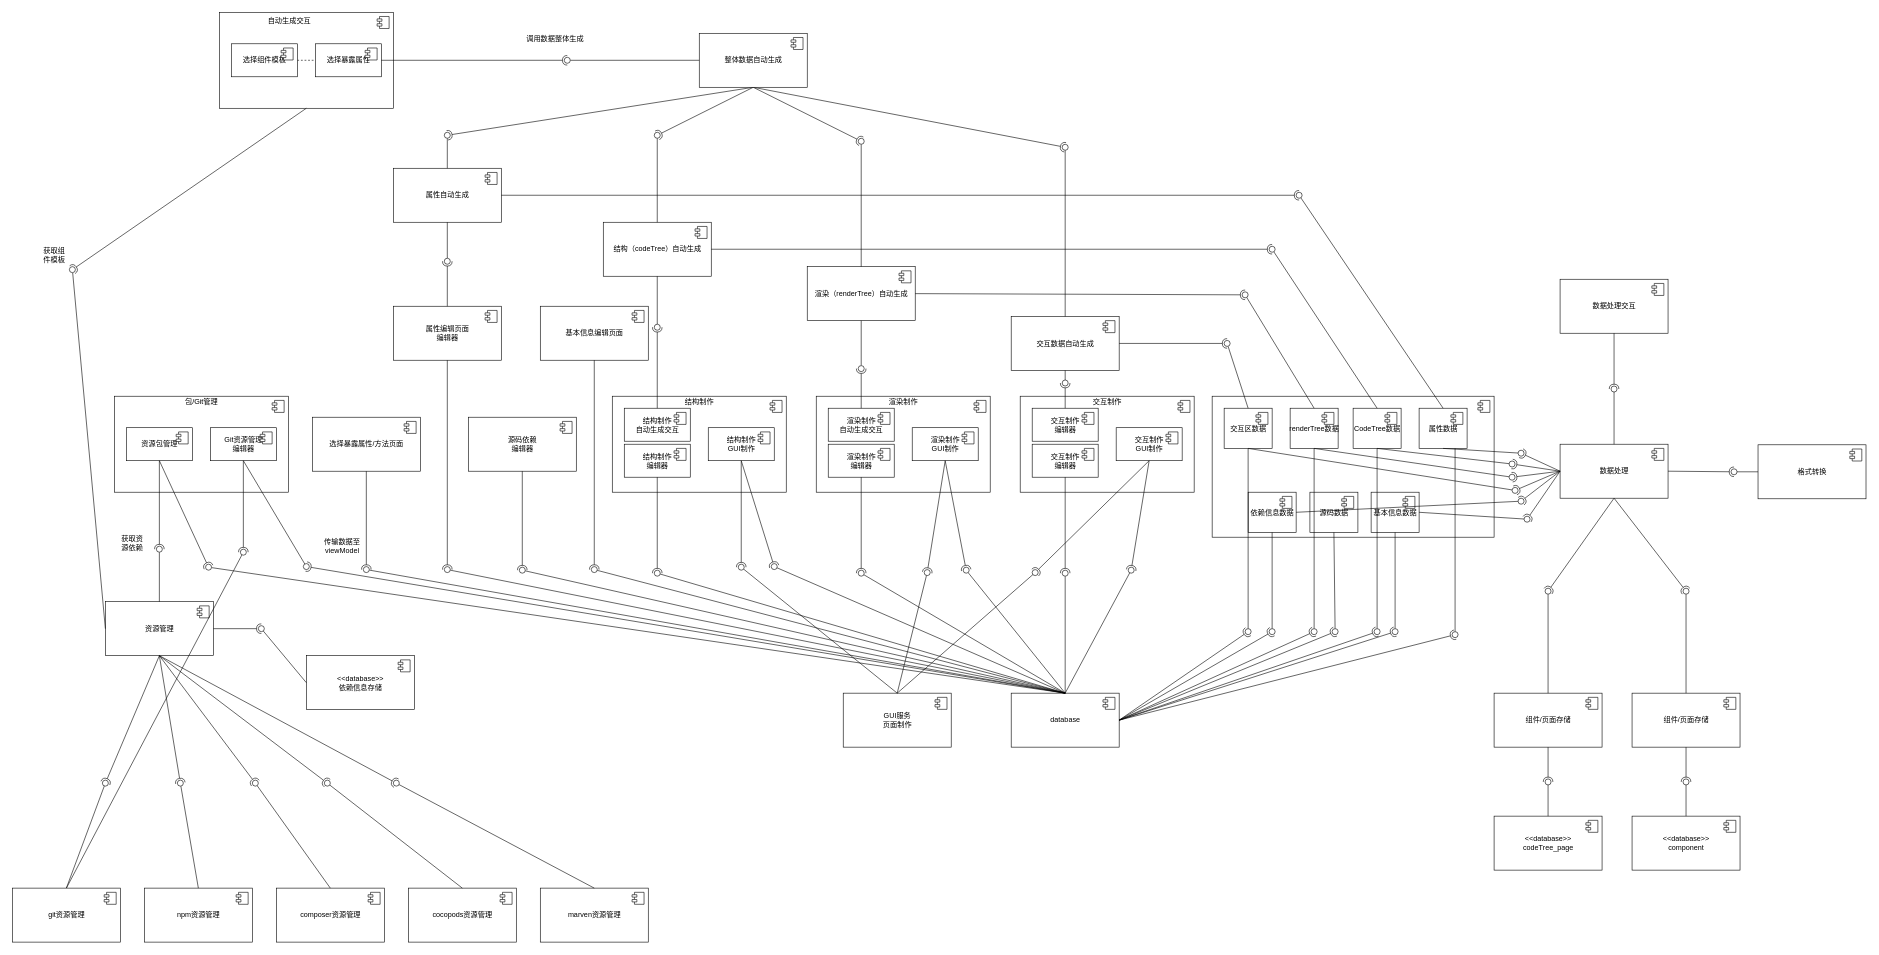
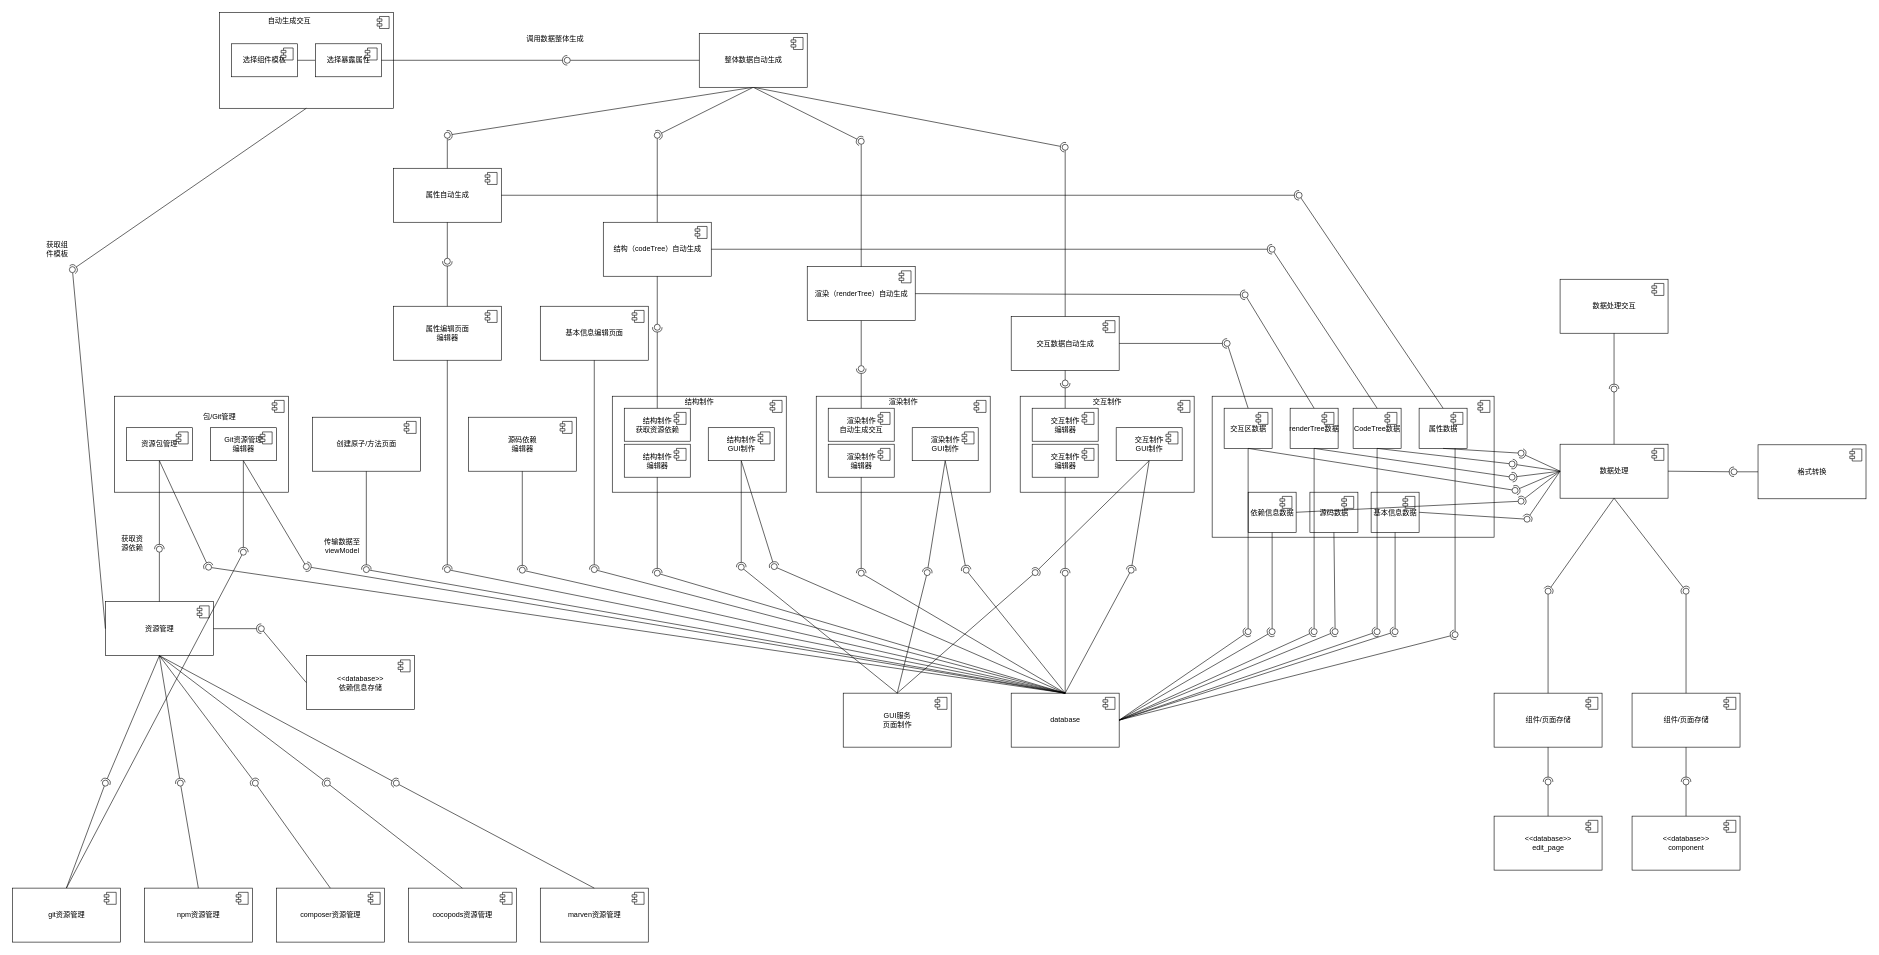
- <mxCell id="223" style="edgeStyle=none;rounded=0;orthogonalLoop=1;jettySize=auto;html=1;exitX=1;exitY=0.5;exitDx=0;exitDy=0;entryX=0;entryY=0.5;entryDx=0;entryDy=0;endArrow=none;endFill=0;dashed=1;" parent="221" source="224" target="226" edge="1"><mxGeometry relative="1" as="geometry" /></mxCell>
+ <mxCell id="223" style="edgeStyle=none;rounded=0;orthogonalLoop=1;jettySize=auto;html=1;exitX=1;exitY=0.5;exitDx=0;exitDy=0;entryX=0;entryY=0.5;entryDx=0;entryDy=0;endArrow=none;endFill=0;" parent="221" source="224" target="226" edge="1"><mxGeometry relative="1" as="geometry" /></mxCell>
- <mxCell id="249" value="获取组件模板" style="text;html=1;strokeColor=none;fillColor=none;align=center;verticalAlign=middle;whiteSpace=wrap;rounded=0;" parent="1" vertex="1"><mxGeometry x="70" y="415" width="40" height="20" as="geometry" /></mxCell>
+ <mxCell id="249" value="获取组件模板" style="text;html=1;strokeColor=none;fillColor=none;align=center;verticalAlign=middle;whiteSpace=wrap;rounded=0;" parent="1" vertex="1"><mxGeometry x="75" y="405" width="40" height="20" as="geometry" /></mxCell>
- <mxCell id="117" value="包/Git管理" style="text;html=1;strokeColor=none;fillColor=none;align=center;verticalAlign=middle;whiteSpace=wrap;rounded=0;" parent="111" vertex="1"><mxGeometry x="112.5" width="65" height="20" as="geometry" /></mxCell>
+ <mxCell id="117" value="包/Git管理" style="text;html=1;strokeColor=none;fillColor=none;align=center;verticalAlign=middle;whiteSpace=wrap;rounded=0;" parent="111" vertex="1"><mxGeometry x="142.5" y="25" width="65" height="20" as="geometry" /></mxCell>
- <mxCell id="15" value="结构制作&lt;br&gt;自动生成交互" style="html=1;" parent="8" vertex="1"><mxGeometry x="20" y="20" width="110" height="55" as="geometry" /></mxCell>
+ <mxCell id="15" value="结构制作&lt;br&gt;获取资源依赖" style="html=1;" parent="8" vertex="1"><mxGeometry x="20" y="20" width="110" height="55" as="geometry" /></mxCell>
- <mxCell id="4" value="选择暴露属性/方法页面" style="html=1;" parent="1" vertex="1"><mxGeometry x="520" y="695" width="180" height="90" as="geometry" /></mxCell>
+ <mxCell id="4" value="创建原子/方法页面" style="html=1;" parent="1" vertex="1"><mxGeometry x="520" y="695" width="180" height="90" as="geometry" /></mxCell>
- <mxCell id="200" value="&amp;lt;&amp;lt;database&amp;gt;&amp;gt;&lt;br&gt;codeTree_page" style="html=1;" parent="1" vertex="1"><mxGeometry x="2490" y="1360" width="180" height="90" as="geometry" /></mxCell>
+ <mxCell id="200" value="&amp;lt;&amp;lt;database&amp;gt;&amp;gt;&lt;br&gt;edit_page" style="html=1;" parent="1" vertex="1"><mxGeometry x="2490" y="1360" width="180" height="90" as="geometry" /></mxCell>
